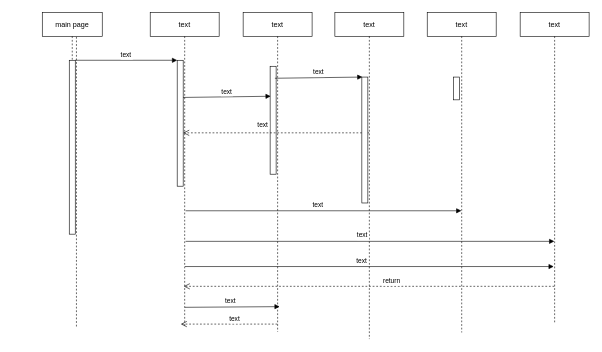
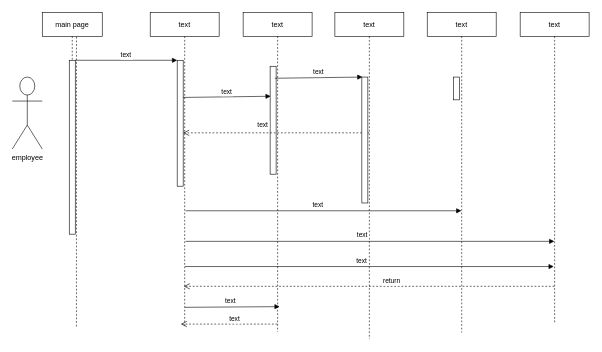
+ <mxCell id="8" value="employee" style="shape=umlActor;verticalLabelPosition=bottom;labelBackgroundColor=#ffffff;verticalAlign=top;html=1;outlineConnect=0;" vertex="1" parent="1"><mxGeometry x="20" y="128" width="50" height="120" as="geometry" /></mxCell>
